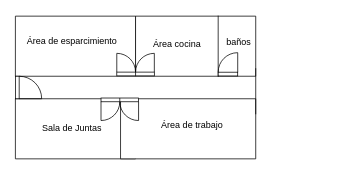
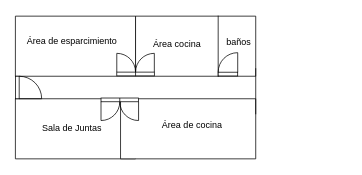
- <mxCell id="10" value="Área de trabajo" style="text;html=1;resizable=0;autosize=1;align=center;verticalAlign=middle;points=[];fillColor=none;strokeColor=none;rounded=0;" vertex="1" parent="1"><mxGeometry x="200" y="151" width="110" height="30" as="geometry" /></mxCell>
+ <mxCell id="10" value="Área de cocina" style="text;html=1;resizable=0;autosize=1;align=center;verticalAlign=middle;points=[];fillColor=none;strokeColor=none;rounded=0;" vertex="1" parent="1"><mxGeometry x="200" y="151" width="110" height="30" as="geometry" /></mxCell>
